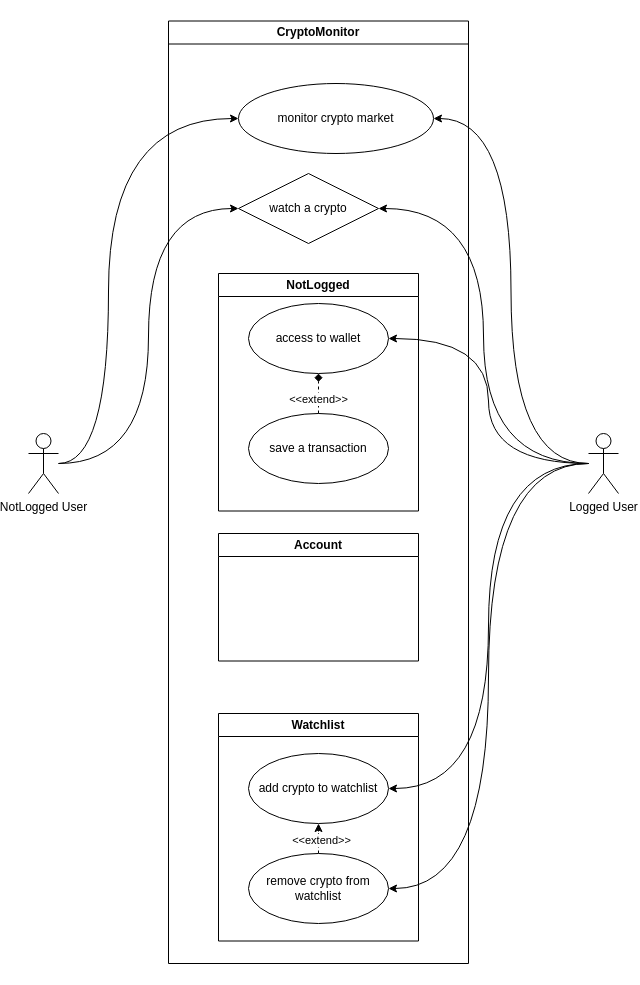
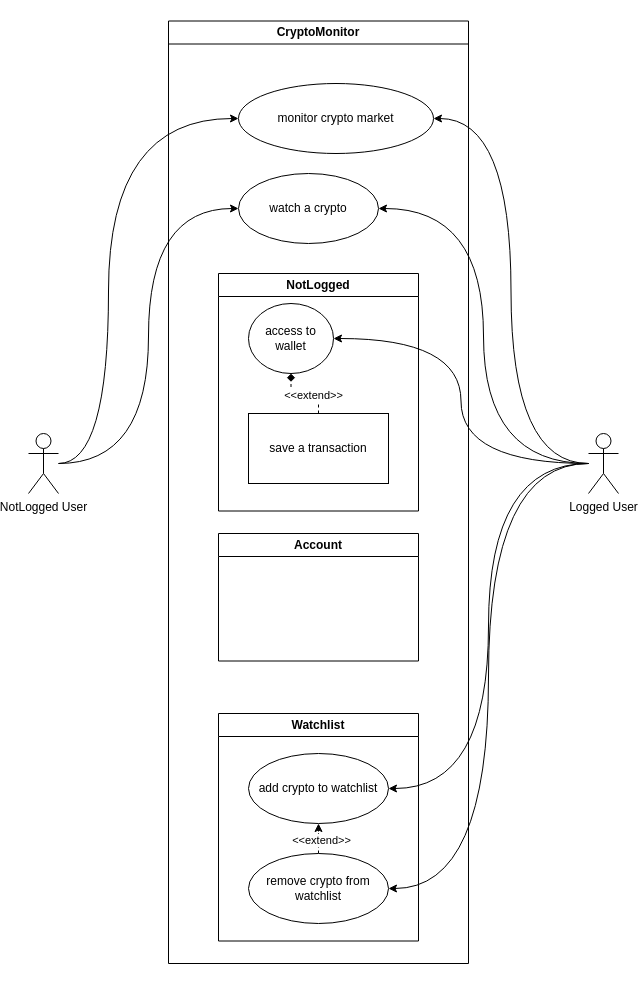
- <mxCell id="13" value="watch a crypto" style="rhombus;whiteSpace=wrap;html=1;" parent="11" vertex="1"><mxGeometry x="70" y="152.5" width="140" height="70" as="geometry" /></mxCell>
+ <mxCell id="13" value="watch a crypto" style="ellipse;whiteSpace=wrap;html=1;" parent="11" vertex="1"><mxGeometry x="70" y="152.5" width="140" height="70" as="geometry" /></mxCell>
- <mxCell id="15" value="access to wallet" style="ellipse;whiteSpace=wrap;html=1;" parent="14" vertex="1"><mxGeometry x="30" y="30" width="140" height="70" as="geometry" /></mxCell>
+ <mxCell id="15" value="access to wallet" style="ellipse;whiteSpace=wrap;html=1;" parent="14" vertex="1"><mxGeometry x="30" y="30" width="85" height="70" as="geometry" /></mxCell>
- <mxCell id="16" value="save a transaction" style="ellipse;whiteSpace=wrap;html=1;" parent="14" vertex="1"><mxGeometry x="30" y="140" width="140" height="70" as="geometry" /></mxCell>
+ <mxCell id="16" value="save a transaction" style="whiteSpace=wrap;html=1;rounded=0;" parent="14" vertex="1"><mxGeometry x="30" y="140" width="140" height="70" as="geometry" /></mxCell>
